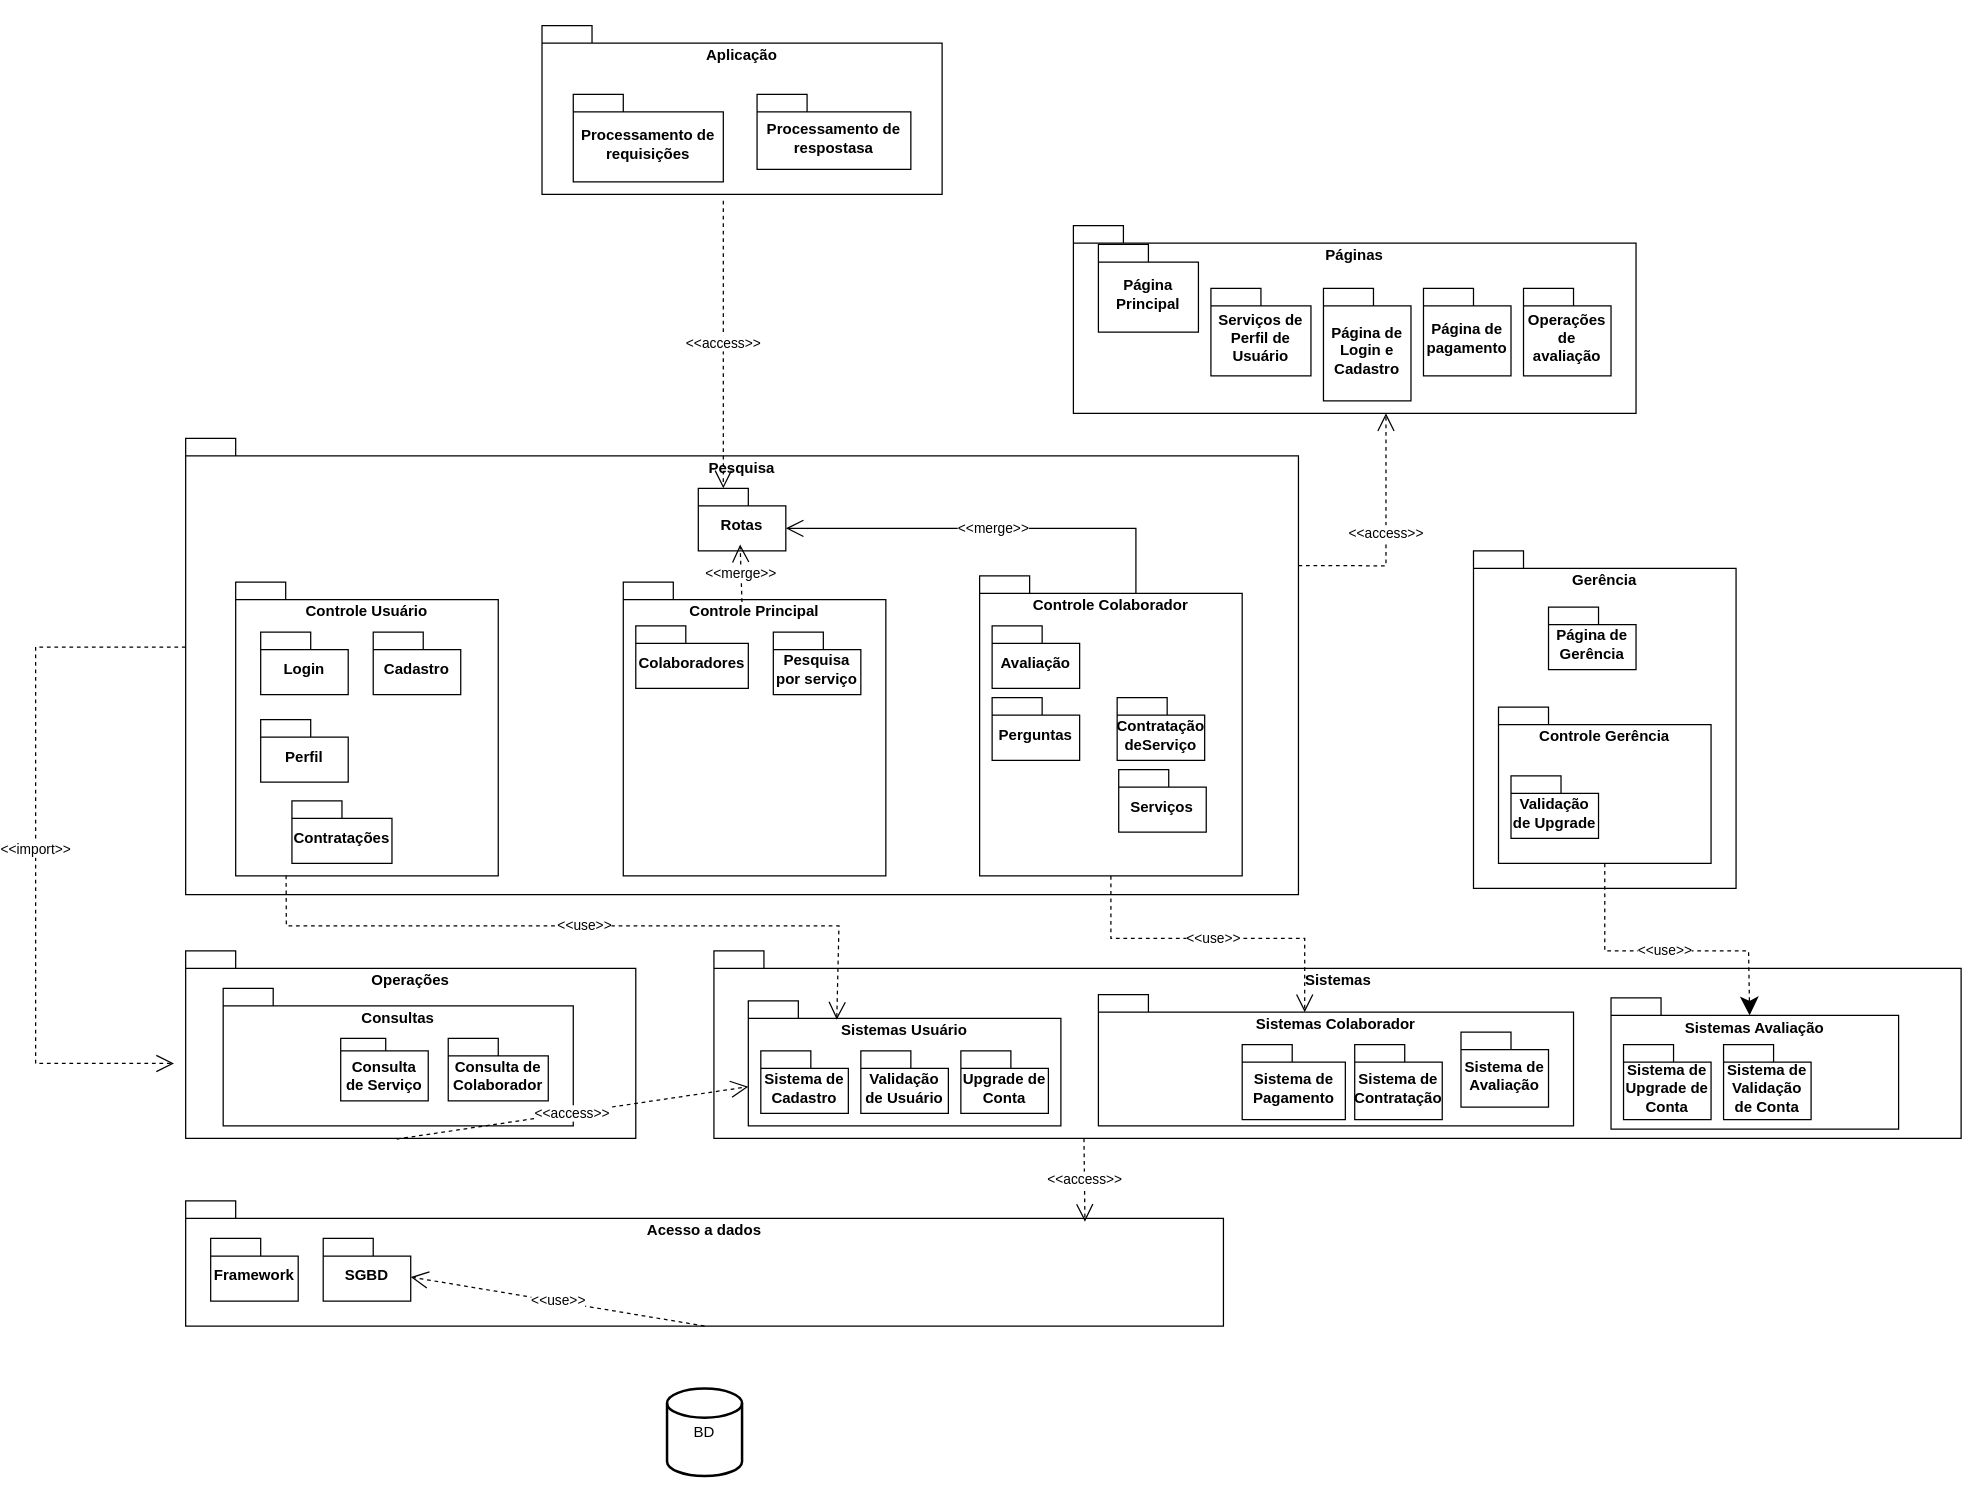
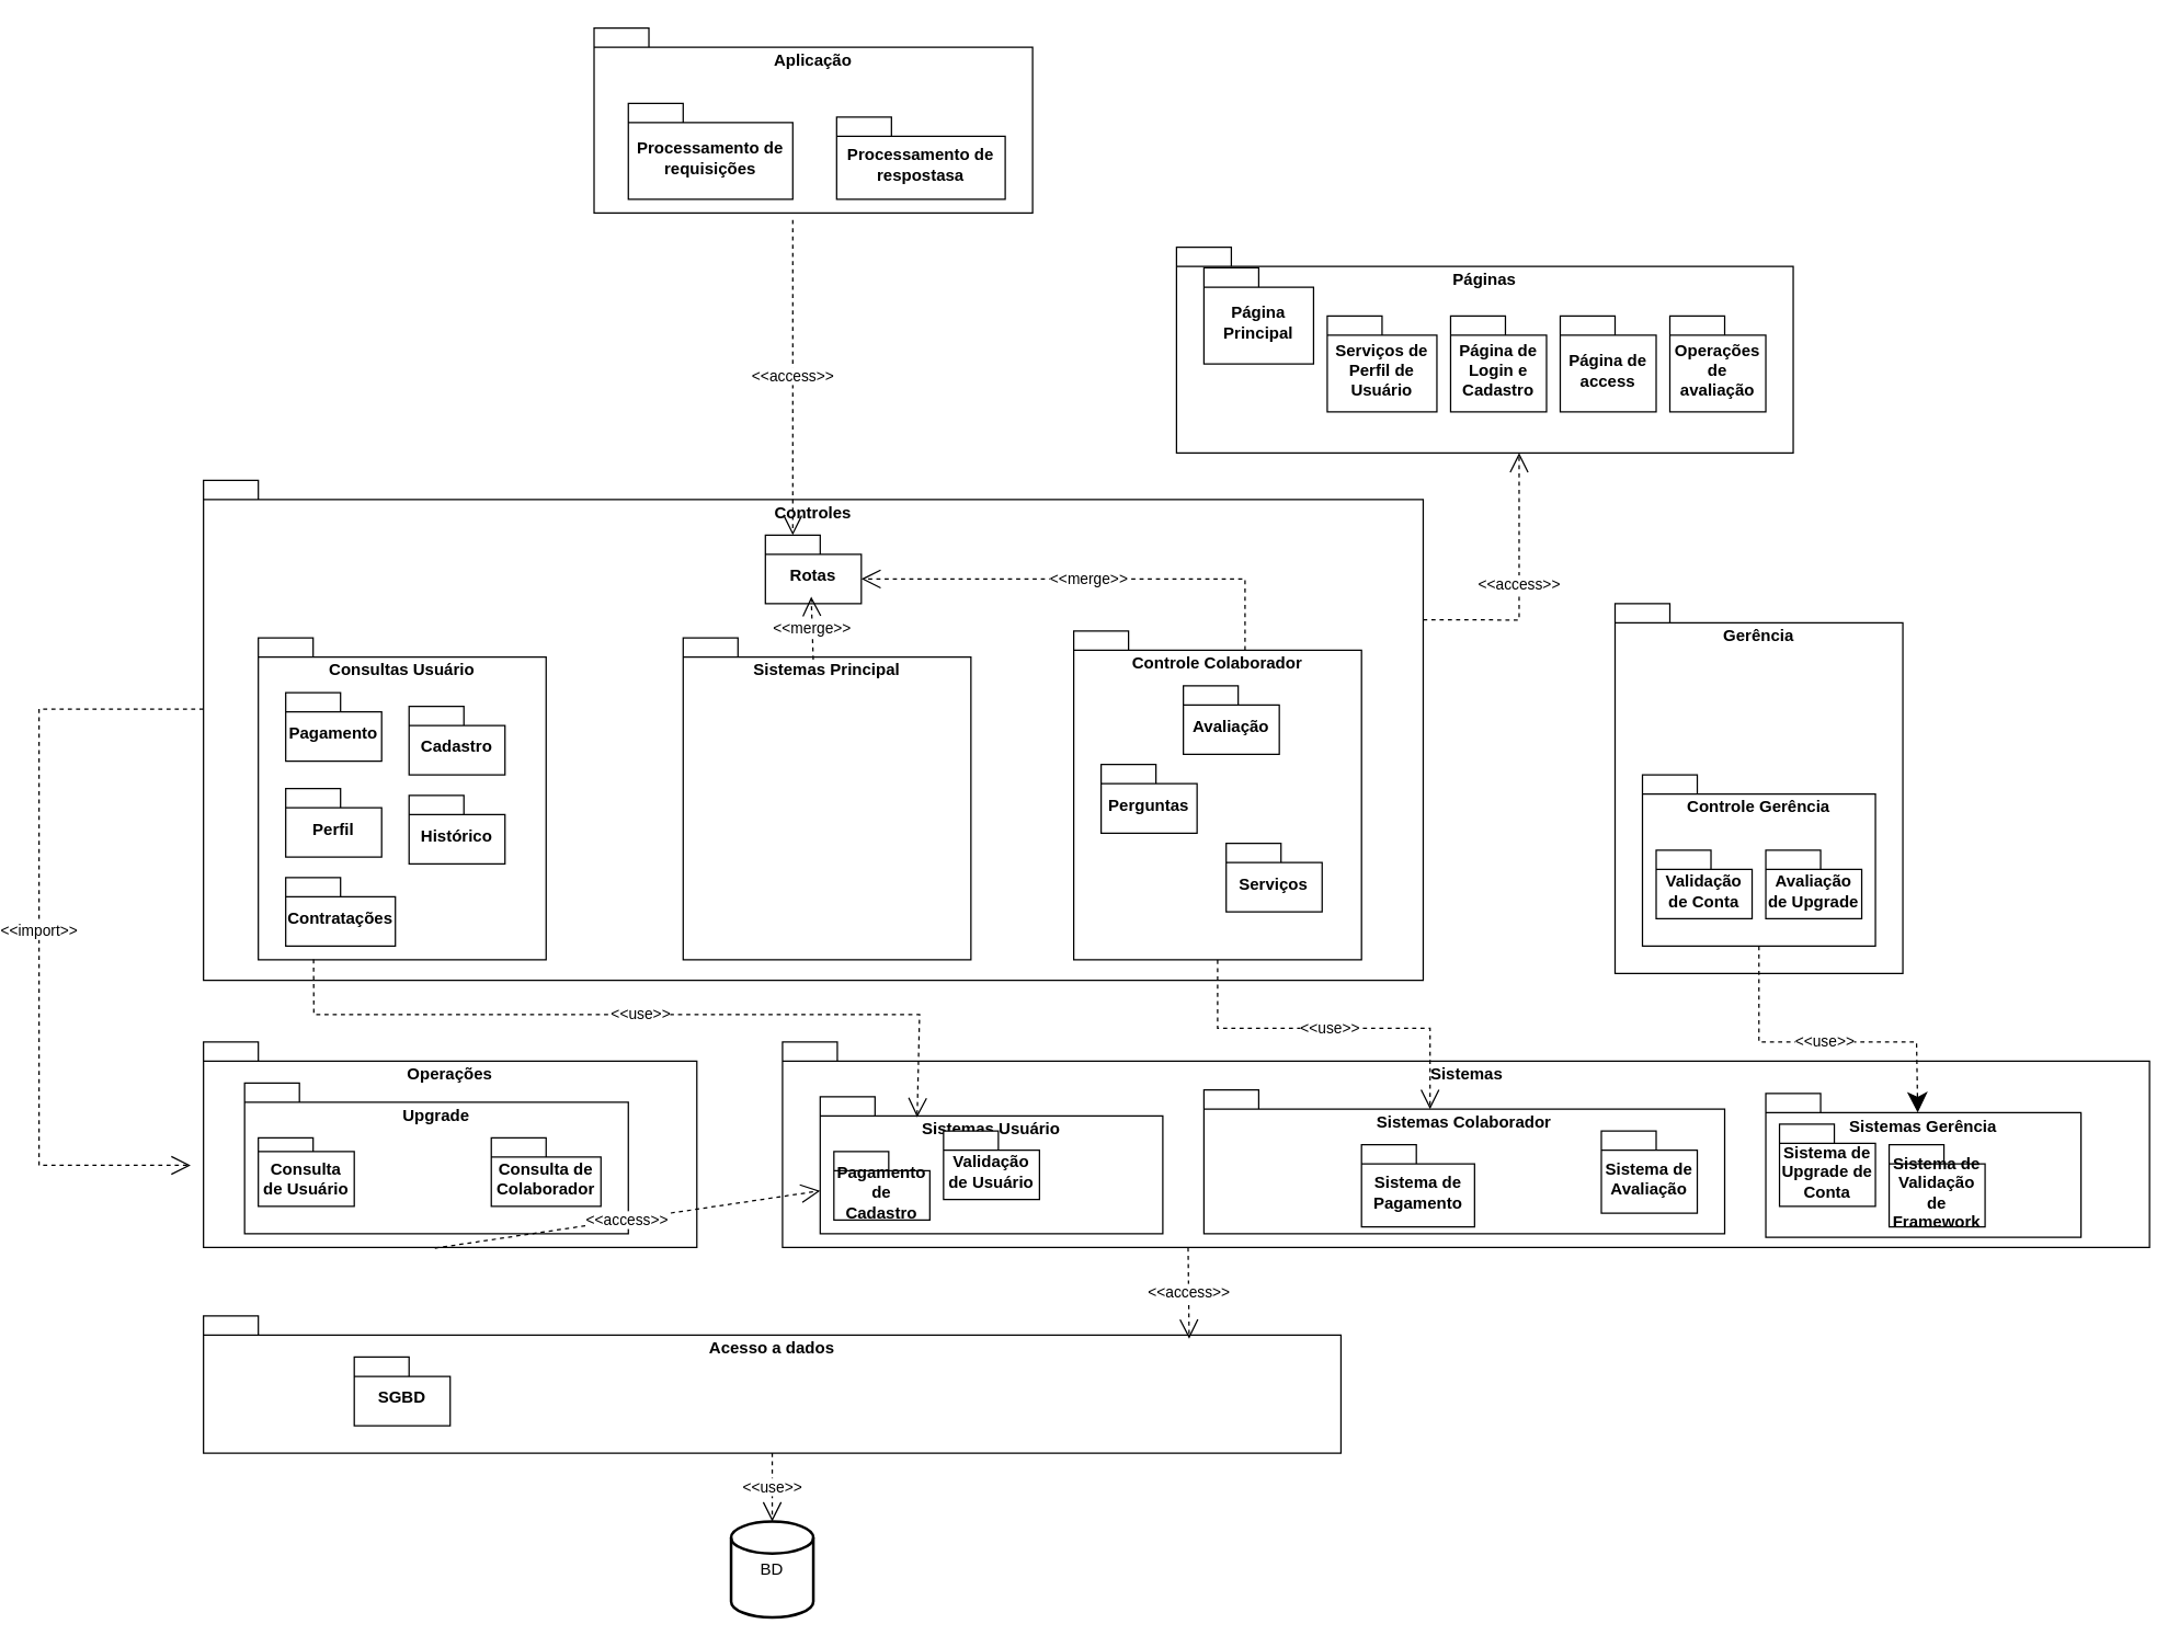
- <mxCell id="54" value="Processamento de respostasa" style="shape=folder;fontStyle=1;spacingTop=10;tabWidth=40;tabHeight=14;tabPosition=left;html=1;whiteSpace=wrap;" parent="1" vertex="1"><mxGeometry x="597" y="75" width="123" height="60" as="geometry" /></mxCell>
+ <mxCell id="54" value="Processamento de respostasa" style="shape=folder;fontStyle=1;spacingTop=10;tabWidth=40;tabHeight=14;tabPosition=left;html=1;whiteSpace=wrap;" parent="1" vertex="1"><mxGeometry x="602" y="85" width="123" height="60" as="geometry" /></mxCell>
- <mxCell id="19" value="Página de pagamento" style="shape=folder;fontStyle=1;spacingTop=10;tabWidth=40;tabHeight=14;tabPosition=left;html=1;whiteSpace=wrap;" parent="1" vertex="1"><mxGeometry x="1130" y="230" width="70" height="70" as="geometry" /></mxCell>
+ <mxCell id="19" value="Página de access" style="shape=folder;fontStyle=1;spacingTop=10;tabWidth=40;tabHeight=14;tabPosition=left;html=1;whiteSpace=wrap;" parent="1" vertex="1"><mxGeometry x="1130" y="230" width="70" height="70" as="geometry" /></mxCell>
- <mxCell id="18" value="Página de Login e Cadastro" style="shape=folder;fontStyle=1;spacingTop=10;tabWidth=40;tabHeight=14;tabPosition=left;html=1;whiteSpace=wrap;" parent="1" vertex="1"><mxGeometry x="1050" y="230" width="70" height="90" as="geometry" /></mxCell>
+ <mxCell id="18" value="Página de Login e Cadastro" style="shape=folder;fontStyle=1;spacingTop=10;tabWidth=40;tabHeight=14;tabPosition=left;html=1;whiteSpace=wrap;" parent="1" vertex="1"><mxGeometry x="1050" y="230" width="70" height="70" as="geometry" /></mxCell>
- <mxCell id="6" value="Pesquisa" style="shape=folder;fontStyle=1;spacingTop=10;tabWidth=40;tabHeight=14;tabPosition=left;html=1;whiteSpace=wrap;verticalAlign=top;" parent="1" vertex="1"><mxGeometry x="140" y="350" width="890" height="365" as="geometry" /></mxCell>
+ <mxCell id="6" value="Controles" style="shape=folder;fontStyle=1;spacingTop=10;tabWidth=40;tabHeight=14;tabPosition=left;html=1;whiteSpace=wrap;verticalAlign=top;" parent="1" vertex="1"><mxGeometry x="140" y="350" width="890" height="365" as="geometry" /></mxCell>
- <mxCell id="58" value="&amp;lt;&amp;lt;merge&amp;gt;&amp;gt;" style="endArrow=open;endSize=12;dashed=0;html=1;rounded=0;exitX=0;exitY=0;exitDx=125;exitDy=14;exitPerimeter=0;entryX=0;entryY=0;entryDx=70;entryDy=32;entryPerimeter=0;" parent="1" source="27" target="56" edge="1"><mxGeometry width="160" relative="1" as="geometry"><mxPoint x="281" y="488" as="sourcePoint" /><mxPoint x="560" y="432" as="targetPoint" /><Array as="points"><mxPoint x="900" y="422" /></Array></mxGeometry></mxCell>
+ <mxCell id="58" value="&amp;lt;&amp;lt;merge&amp;gt;&amp;gt;" style="endArrow=open;endSize=12;dashed=1;html=1;rounded=0;exitX=0;exitY=0;exitDx=125;exitDy=14;exitPerimeter=0;entryX=0;entryY=0;entryDx=70;entryDy=32;entryPerimeter=0;" parent="1" source="27" target="56" edge="1"><mxGeometry width="160" relative="1" as="geometry"><mxPoint x="281" y="488" as="sourcePoint" /><mxPoint x="560" y="432" as="targetPoint" /><Array as="points"><mxPoint x="900" y="422" /></Array></mxGeometry></mxCell>
- <mxCell id="7" value="Controle Usuário" style="shape=folder;fontStyle=1;spacingTop=10;tabWidth=40;tabHeight=14;tabPosition=left;html=1;whiteSpace=wrap;align=center;horizontal=1;verticalAlign=top;" parent="1" vertex="1"><mxGeometry x="180" y="465" width="210" height="235" as="geometry" /></mxCell>
+ <mxCell id="7" value="Consultas Usuário" style="shape=folder;fontStyle=1;spacingTop=10;tabWidth=40;tabHeight=14;tabPosition=left;html=1;whiteSpace=wrap;align=center;horizontal=1;verticalAlign=top;" parent="1" vertex="1"><mxGeometry x="180" y="465" width="210" height="235" as="geometry" /></mxCell>
- <mxCell id="10" value="Controle Principal" style="shape=folder;fontStyle=1;spacingTop=10;tabWidth=40;tabHeight=14;tabPosition=left;html=1;whiteSpace=wrap;align=center;horizontal=1;verticalAlign=top;" parent="1" vertex="1"><mxGeometry x="490" y="465" width="210" height="235" as="geometry" /></mxCell>
+ <mxCell id="10" value="Sistemas Principal" style="shape=folder;fontStyle=1;spacingTop=10;tabWidth=40;tabHeight=14;tabPosition=left;html=1;whiteSpace=wrap;align=center;horizontal=1;verticalAlign=top;" parent="1" vertex="1"><mxGeometry x="490" y="465" width="210" height="235" as="geometry" /></mxCell>
- <mxCell id="39" value="Página de Gerência" style="shape=folder;fontStyle=1;spacingTop=10;tabWidth=40;tabHeight=14;tabPosition=left;html=1;whiteSpace=wrap;" parent="1" vertex="1"><mxGeometry x="1230" y="485" width="70" height="50" as="geometry" /></mxCell>
- <mxCell id="24" value="Colaboradores" style="shape=folder;fontStyle=1;spacingTop=10;tabWidth=40;tabHeight=14;tabPosition=left;html=1;whiteSpace=wrap;" parent="1" vertex="1"><mxGeometry x="500" y="500" width="90" height="50" as="geometry" /></mxCell>
- <mxCell id="28" value="Avaliação" style="shape=folder;fontStyle=1;spacingTop=10;tabWidth=40;tabHeight=14;tabPosition=left;html=1;whiteSpace=wrap;" parent="1" vertex="1"><mxGeometry x="785" y="500" width="70" height="50" as="geometry" /></mxCell>
+ <mxCell id="28" value="Avaliação" style="shape=folder;fontStyle=1;spacingTop=10;tabWidth=40;tabHeight=14;tabPosition=left;html=1;whiteSpace=wrap;" parent="1" vertex="1"><mxGeometry x="855" y="500" width="70" height="50" as="geometry" /></mxCell>
- <mxCell id="8" value="Cadastro" style="shape=folder;fontStyle=1;spacingTop=10;tabWidth=40;tabHeight=14;tabPosition=left;html=1;whiteSpace=wrap;" parent="1" vertex="1"><mxGeometry x="290" y="505" width="70" height="50" as="geometry" /></mxCell>
+ <mxCell id="8" value="Cadastro" style="shape=folder;fontStyle=1;spacingTop=10;tabWidth=40;tabHeight=14;tabPosition=left;html=1;whiteSpace=wrap;" parent="1" vertex="1"><mxGeometry x="290" y="515" width="70" height="50" as="geometry" /></mxCell>
- <mxCell id="26" value="Pesquisa por serviço" style="shape=folder;fontStyle=1;spacingTop=10;tabWidth=40;tabHeight=14;tabPosition=left;html=1;whiteSpace=wrap;" parent="1" vertex="1"><mxGeometry x="610" y="505" width="70" height="50" as="geometry" /></mxCell>
- <mxCell id="9" value="Login" style="shape=folder;fontStyle=1;spacingTop=10;tabWidth=40;tabHeight=14;tabPosition=left;html=1;whiteSpace=wrap;" parent="1" vertex="1"><mxGeometry x="200" y="505" width="70" height="50" as="geometry" /></mxCell>
+ <mxCell id="9" value="Pagamento" style="shape=folder;fontStyle=1;spacingTop=10;tabWidth=40;tabHeight=14;tabPosition=left;html=1;whiteSpace=wrap;" parent="1" vertex="1"><mxGeometry x="200" y="505" width="70" height="50" as="geometry" /></mxCell>
- <mxCell id="31" value="Perguntas" style="shape=folder;fontStyle=1;spacingTop=10;tabWidth=40;tabHeight=14;tabPosition=left;html=1;whiteSpace=wrap;" parent="1" vertex="1"><mxGeometry x="785" y="557.5" width="70" height="50" as="geometry" /></mxCell>
+ <mxCell id="31" value="Perguntas" style="shape=folder;fontStyle=1;spacingTop=10;tabWidth=40;tabHeight=14;tabPosition=left;html=1;whiteSpace=wrap;" parent="1" vertex="1"><mxGeometry x="795" y="557.5" width="70" height="50" as="geometry" /></mxCell>
- <mxCell id="33" value="Contratação deServiço" style="shape=folder;fontStyle=1;spacingTop=10;tabWidth=40;tabHeight=14;tabPosition=left;html=1;whiteSpace=wrap;" parent="1" vertex="1"><mxGeometry x="885" y="557.5" width="70" height="50" as="geometry" /></mxCell>
+ <mxCell id="14" value="&lt;div&gt;Histórico&lt;/div&gt;" style="shape=folder;fontStyle=1;spacingTop=10;tabWidth=40;tabHeight=14;tabPosition=left;html=1;whiteSpace=wrap;" parent="1" vertex="1"><mxGeometry x="290" y="580" width="70" height="50" as="geometry" /></mxCell>
+ <mxCell id="42" value="Avaliação de Upgrade" style="shape=folder;fontStyle=1;spacingTop=10;tabWidth=40;tabHeight=14;tabPosition=left;html=1;whiteSpace=wrap;" parent="1" vertex="1"><mxGeometry x="1280" y="620" width="70" height="50" as="geometry" /></mxCell>
- <mxCell id="41" value="Validação de Upgrade" style="shape=folder;fontStyle=1;spacingTop=10;tabWidth=40;tabHeight=14;tabPosition=left;html=1;whiteSpace=wrap;" parent="1" vertex="1"><mxGeometry x="1200" y="620" width="70" height="50" as="geometry" /></mxCell>
+ <mxCell id="41" value="Validação de Conta" style="shape=folder;fontStyle=1;spacingTop=10;tabWidth=40;tabHeight=14;tabPosition=left;html=1;whiteSpace=wrap;" parent="1" vertex="1"><mxGeometry x="1200" y="620" width="70" height="50" as="geometry" /></mxCell>
- <mxCell id="22" value="Contratações" style="shape=folder;fontStyle=1;spacingTop=10;tabWidth=40;tabHeight=14;tabPosition=left;html=1;whiteSpace=wrap;" parent="1" vertex="1"><mxGeometry x="225" y="640" width="80" height="50" as="geometry" /></mxCell>
+ <mxCell id="22" value="Contratações" style="shape=folder;fontStyle=1;spacingTop=10;tabWidth=40;tabHeight=14;tabPosition=left;html=1;whiteSpace=wrap;" parent="1" vertex="1"><mxGeometry x="200" y="640" width="80" height="50" as="geometry" /></mxCell>
- <mxCell id="43" value="Consultas" style="shape=folder;fontStyle=1;spacingTop=10;tabWidth=40;tabHeight=14;tabPosition=left;html=1;whiteSpace=wrap;verticalAlign=top;" parent="1" vertex="1"><mxGeometry x="170" y="790" width="280" height="110" as="geometry" /></mxCell>
+ <mxCell id="43" value="Upgrade" style="shape=folder;fontStyle=1;spacingTop=10;tabWidth=40;tabHeight=14;tabPosition=left;html=1;whiteSpace=wrap;verticalAlign=top;" parent="1" vertex="1"><mxGeometry x="170" y="790" width="280" height="110" as="geometry" /></mxCell>
- <mxCell id="60" value="&lt;div&gt;Sistemas Avaliação&lt;/div&gt;" style="shape=folder;fontStyle=1;spacingTop=10;tabWidth=40;tabHeight=14;tabPosition=left;html=1;whiteSpace=wrap;verticalAlign=top;" parent="1" vertex="1"><mxGeometry x="1280" y="797.5" width="230" height="105" as="geometry" /></mxCell>
+ <mxCell id="60" value="&lt;div&gt;Sistemas Gerência&lt;/div&gt;" style="shape=folder;fontStyle=1;spacingTop=10;tabWidth=40;tabHeight=14;tabPosition=left;html=1;whiteSpace=wrap;verticalAlign=top;" parent="1" vertex="1"><mxGeometry x="1280" y="797.5" width="230" height="105" as="geometry" /></mxCell>
+ <mxCell id="44" value="Consulta de Usuário" style="shape=folder;fontStyle=1;spacingTop=10;tabWidth=40;tabHeight=10;tabPosition=left;html=1;whiteSpace=wrap;" parent="1" vertex="1"><mxGeometry x="180" y="830" width="70" height="50" as="geometry" /></mxCell>
- <mxCell id="45" value="Consulta de Serviço" style="shape=folder;fontStyle=1;spacingTop=10;tabWidth=36;tabHeight=10;tabPosition=left;html=1;whiteSpace=wrap;" parent="1" vertex="1"><mxGeometry x="264" y="830" width="70" height="50" as="geometry" /></mxCell>
- <mxCell id="12" value="Validação de Usuário" style="shape=folder;fontStyle=1;spacingTop=10;tabWidth=40;tabHeight=14;tabPosition=left;html=1;whiteSpace=wrap;" parent="1" vertex="1"><mxGeometry x="680" y="840" width="70" height="50" as="geometry" /></mxCell>
+ <mxCell id="12" value="Validação de Usuário" style="shape=folder;fontStyle=1;spacingTop=10;tabWidth=40;tabHeight=14;tabPosition=left;html=1;whiteSpace=wrap;" parent="1" vertex="1"><mxGeometry x="680" y="825" width="70" height="50" as="geometry" /></mxCell>
- <mxCell id="30" value="Upgrade de Conta" style="shape=folder;fontStyle=1;spacingTop=10;tabWidth=40;tabHeight=14;tabPosition=left;html=1;whiteSpace=wrap;" parent="1" vertex="1"><mxGeometry x="760" y="840" width="70" height="50" as="geometry" /></mxCell>
- <mxCell id="23" value="Sistema de Contratação" style="shape=folder;fontStyle=1;spacingTop=10;tabWidth=40;tabHeight=14;tabPosition=left;html=1;whiteSpace=wrap;" parent="1" vertex="1"><mxGeometry x="1075" y="835" width="70" height="60" as="geometry" /></mxCell>
- <mxCell id="61" value="Sistema de Upgrade de Conta" style="shape=folder;fontStyle=1;spacingTop=10;tabWidth=40;tabHeight=14;tabPosition=left;html=1;whiteSpace=wrap;" parent="1" vertex="1"><mxGeometry x="1290" y="835" width="70" height="60" as="geometry" /></mxCell>
+ <mxCell id="61" value="Sistema de Upgrade de Conta" style="shape=folder;fontStyle=1;spacingTop=10;tabWidth=40;tabHeight=14;tabPosition=left;html=1;whiteSpace=wrap;" parent="1" vertex="1"><mxGeometry x="1290" y="820" width="70" height="60" as="geometry" /></mxCell>
- <mxCell id="34" value="Sistema de Cadastro" style="shape=folder;fontStyle=1;spacingTop=10;tabWidth=40;tabHeight=14;tabPosition=left;html=1;whiteSpace=wrap;" parent="1" vertex="1"><mxGeometry x="600" y="840" width="70" height="50" as="geometry" /></mxCell>
+ <mxCell id="34" value="Pagamento de Cadastro" style="shape=folder;fontStyle=1;spacingTop=10;tabWidth=40;tabHeight=14;tabPosition=left;html=1;whiteSpace=wrap;" parent="1" vertex="1"><mxGeometry x="600" y="840" width="70" height="50" as="geometry" /></mxCell>
- <mxCell id="62" value="Sistema de Validação de Conta" style="shape=folder;fontStyle=1;spacingTop=10;tabWidth=40;tabHeight=14;tabPosition=left;html=1;whiteSpace=wrap;" parent="1" vertex="1"><mxGeometry x="1370" y="835" width="70" height="60" as="geometry" /></mxCell>
+ <mxCell id="62" value="Sistema de Validação de Framework" style="shape=folder;fontStyle=1;spacingTop=10;tabWidth=40;tabHeight=14;tabPosition=left;html=1;whiteSpace=wrap;" parent="1" vertex="1"><mxGeometry x="1370" y="835" width="70" height="60" as="geometry" /></mxCell>
- <mxCell id="37" value="Framework" style="shape=folder;fontStyle=1;spacingTop=10;tabWidth=40;tabHeight=14;tabPosition=left;html=1;whiteSpace=wrap;" parent="1" vertex="1"><mxGeometry x="160" y="990" width="70" height="50" as="geometry" /></mxCell>
- <mxCell id="51" value="&amp;lt;&amp;lt;use&amp;gt;&amp;gt;" style="endArrow=open;endSize=12;dashed=1;html=1;rounded=0;exitX=0.5;exitY=1;exitDx=0;exitDy=0;exitPerimeter=0;" parent="1" source="36" target="38" edge="1"><mxGeometry width="160" relative="1" as="geometry"><mxPoint x="580" y="760" as="sourcePoint" /><mxPoint x="740" y="760" as="targetPoint" /></mxGeometry></mxCell>
+ <mxCell id="51" value="&amp;lt;&amp;lt;use&amp;gt;&amp;gt;" style="endArrow=open;endSize=12;dashed=1;html=1;rounded=0;exitX=0.5;exitY=1;exitDx=0;exitDy=0;exitPerimeter=0;entryX=0.5;entryY=0;entryDx=0;entryDy=0;entryPerimeter=0;" parent="1" source="36" target="25" edge="1"><mxGeometry width="160" relative="1" as="geometry"><mxPoint x="580" y="760" as="sourcePoint" /><mxPoint x="740" y="760" as="targetPoint" /></mxGeometry></mxCell>
